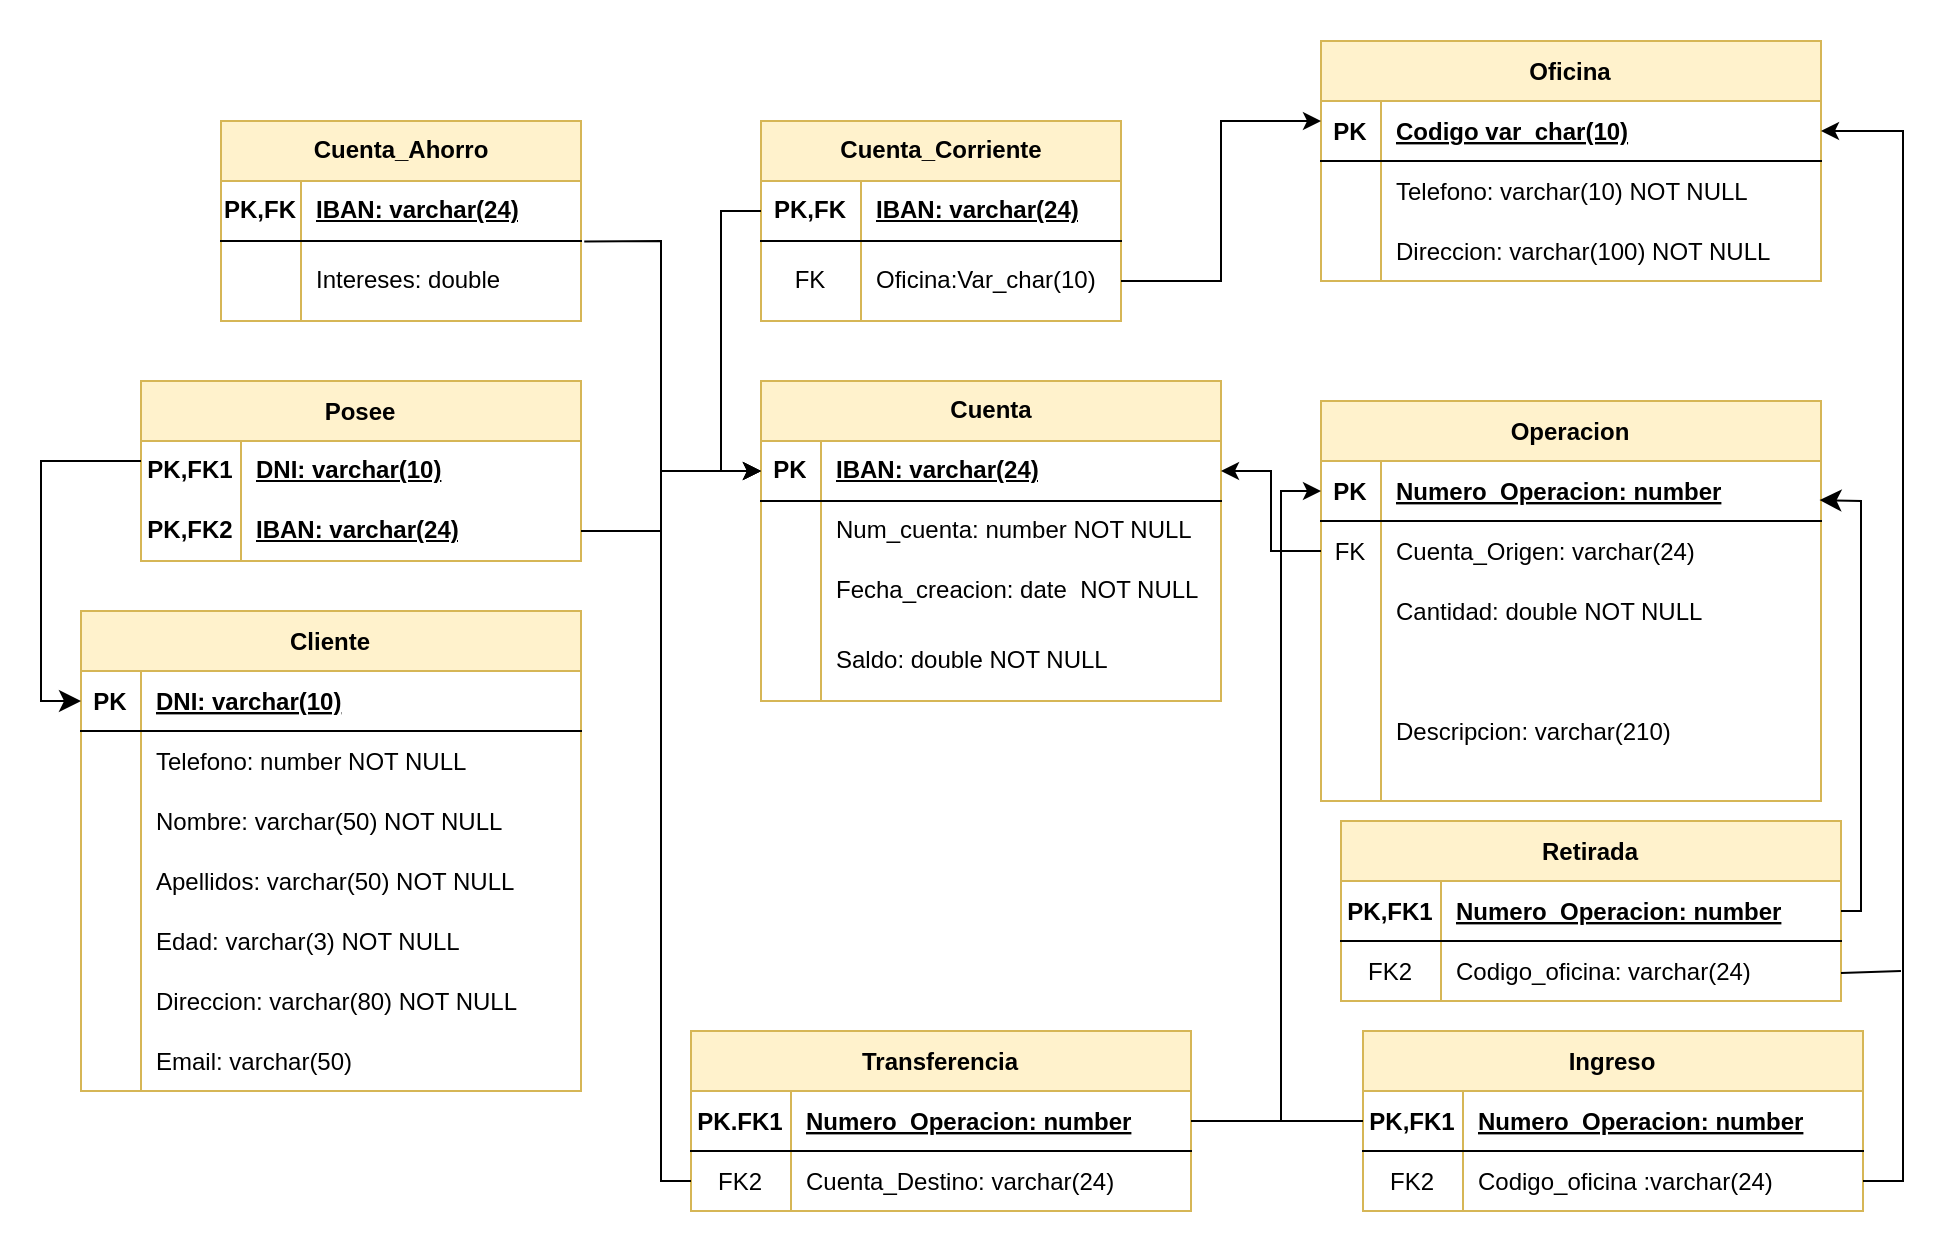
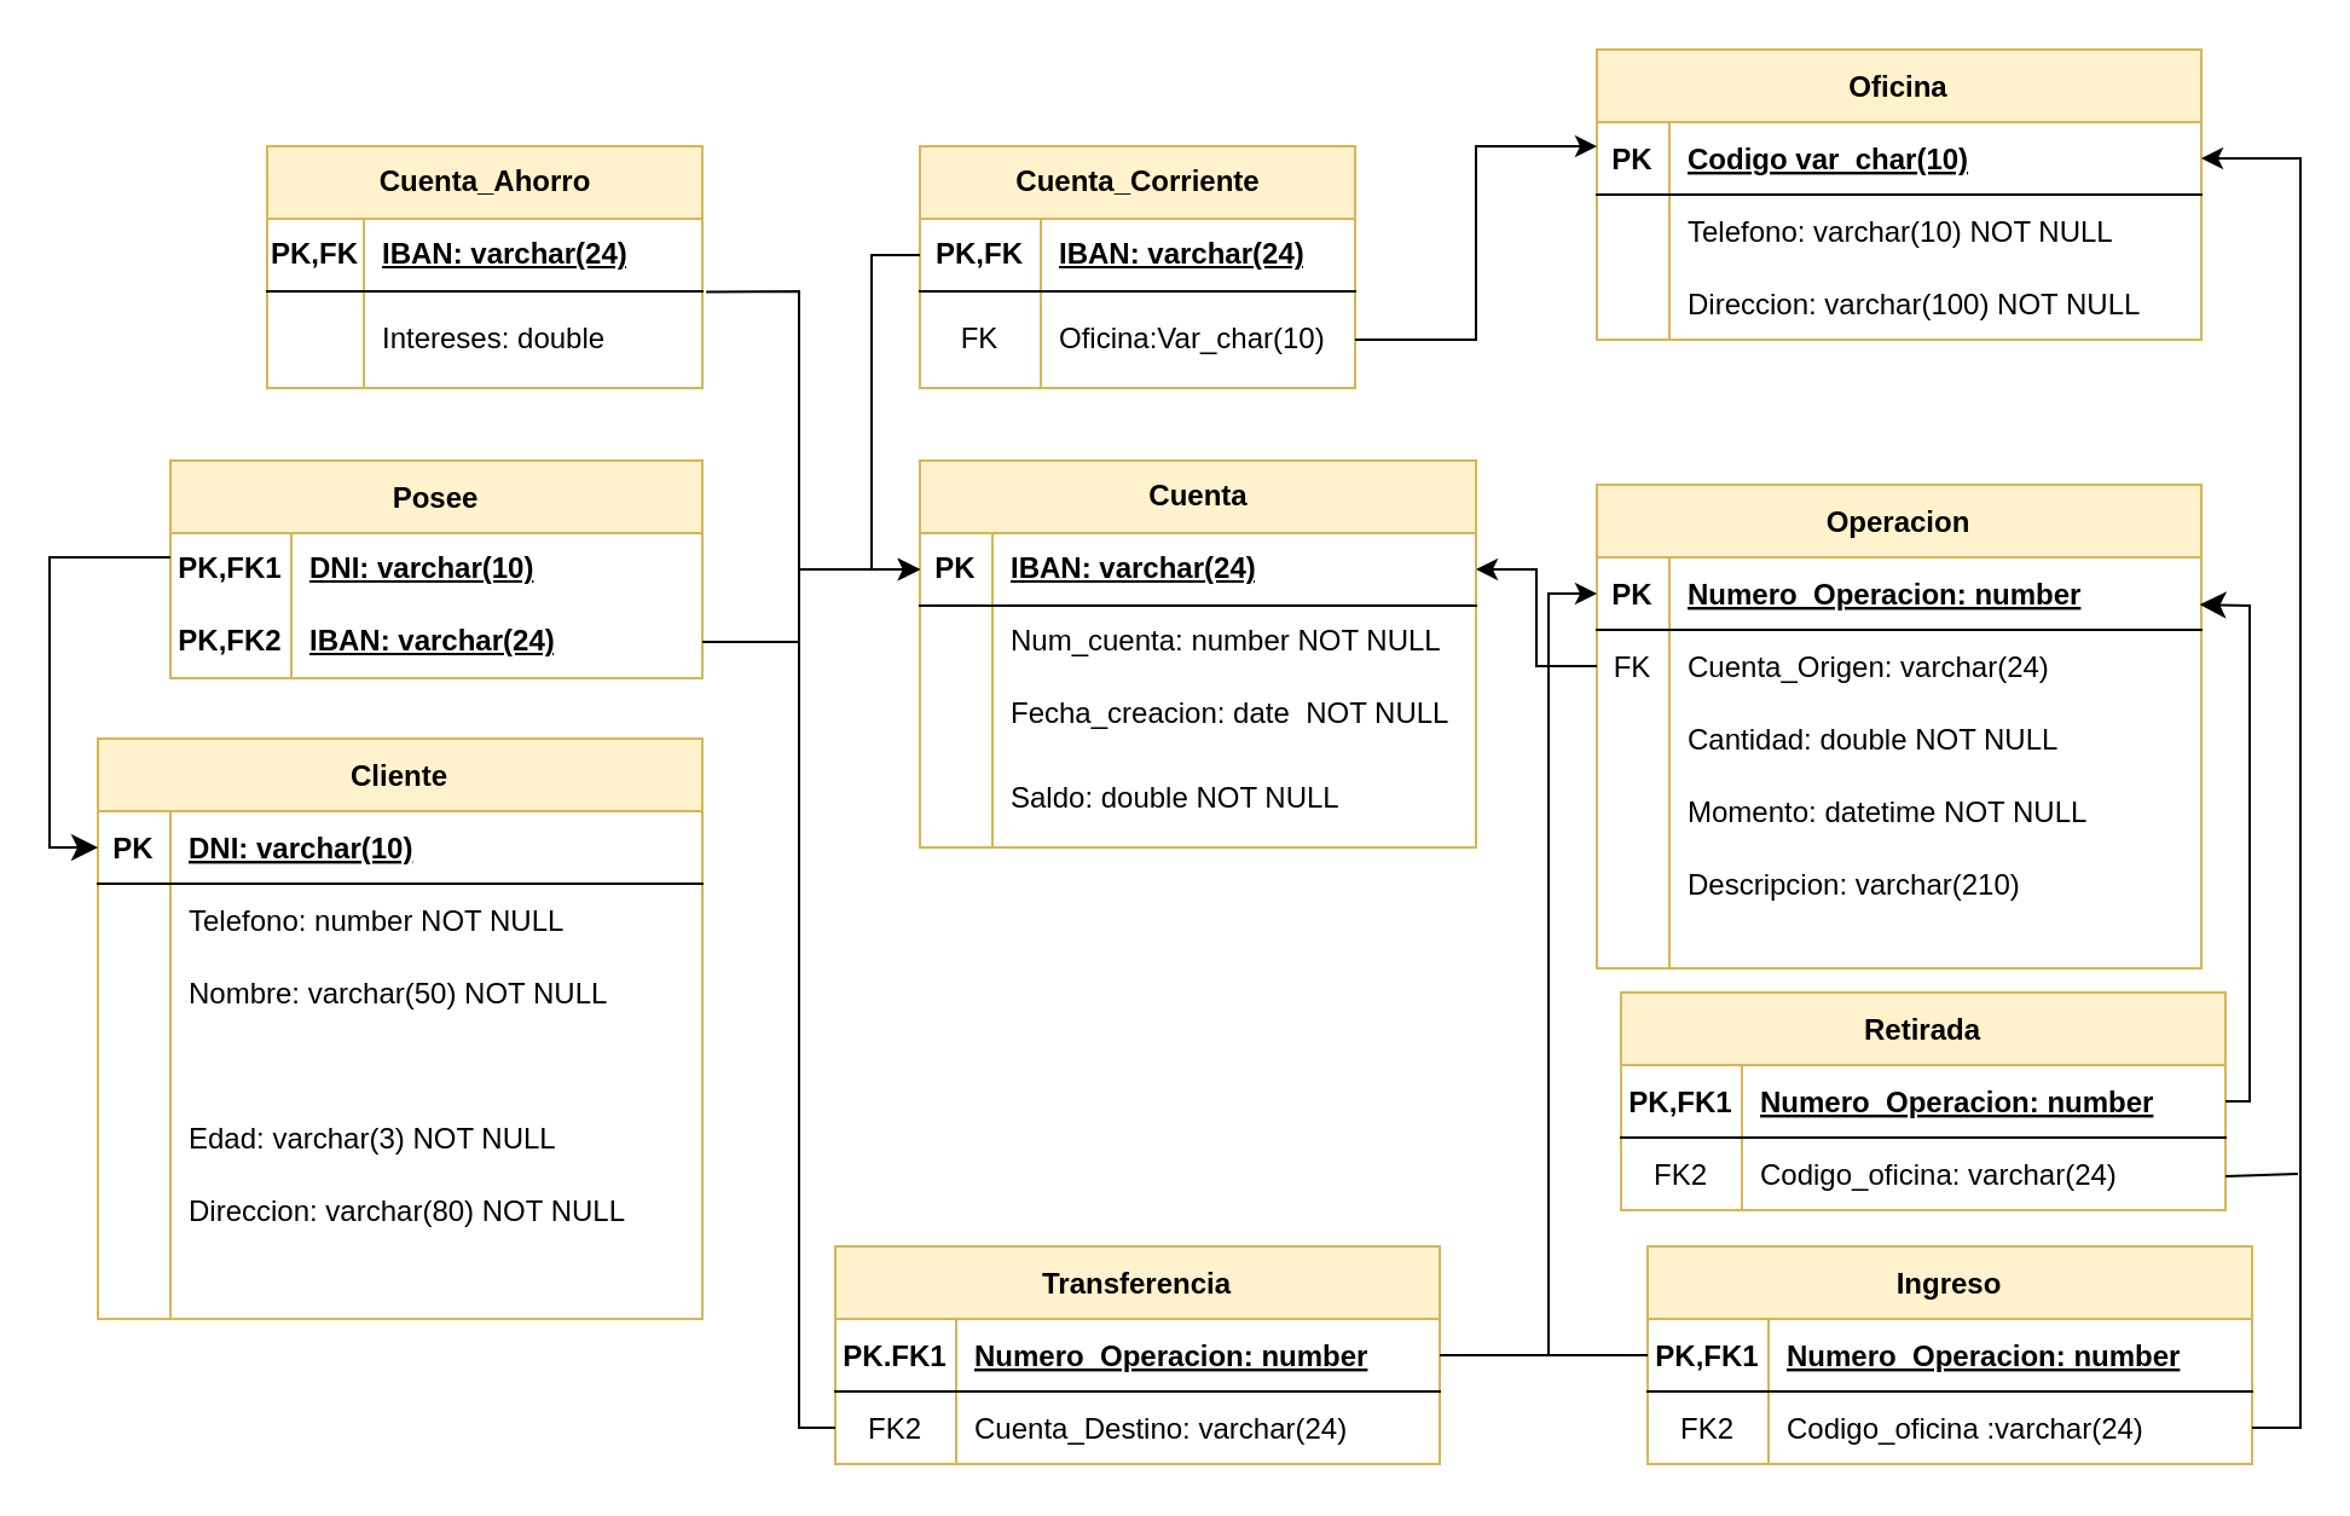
+ <mxCell id="58" value="Momento: datetime NOT NULL" style="shape=partialRectangle;overflow=hidden;connectable=0;fillColor=none;top=0;left=0;bottom=0;right=0;align=left;spacingLeft=6;" vertex="1" parent="1"><mxGeometry x="690" y="320" width="220" height="30" as="geometry"><mxRectangle width="220" height="30" as="alternateBounds" /></mxGeometry></mxCell>
- <mxCell id="36" value="Apellidos: varchar(50) NOT NULL" style="shape=partialRectangle;overflow=hidden;connectable=0;fillColor=none;top=0;left=0;bottom=0;right=0;align=left;spacingLeft=6;" vertex="1" parent="1"><mxGeometry x="70" y="425" width="220" height="30" as="geometry"><mxRectangle width="220" height="30" as="alternateBounds" /></mxGeometry></mxCell>
- <mxCell id="39" value="Email: varchar(50)" style="shape=partialRectangle;overflow=hidden;connectable=0;fillColor=none;top=0;left=0;bottom=0;right=0;align=left;spacingLeft=6;" vertex="1" parent="1"><mxGeometry x="70" y="515" width="220" height="30" as="geometry"><mxRectangle width="220" height="30" as="alternateBounds" /></mxGeometry></mxCell>
